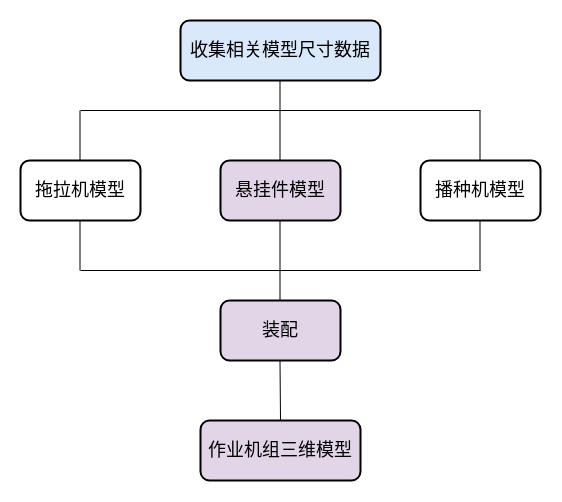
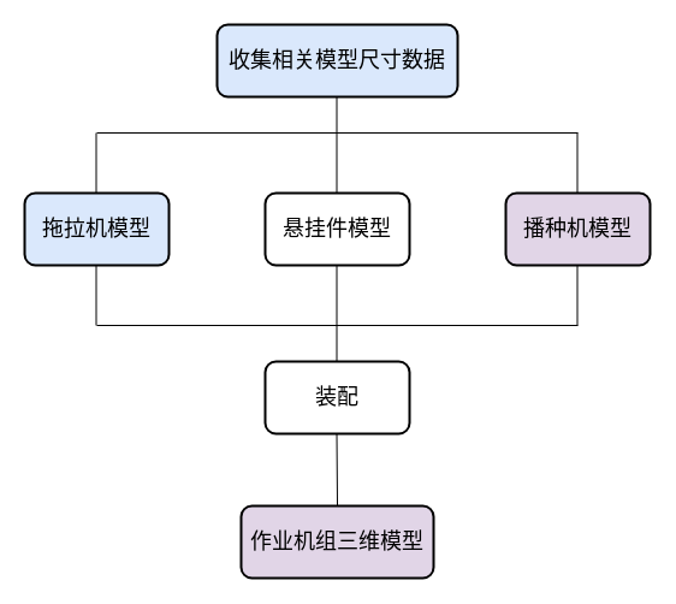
- <mxCell id="4" value="拖拉机模型" style="whiteSpace=wrap;html=1;rounded=1;fontSize=18;strokeWidth=2;" vertex="1" parent="1"><mxGeometry x="20" y="160" width="120" height="60" as="geometry" /></mxCell>
+ <mxCell id="4" value="拖拉机模型" style="whiteSpace=wrap;html=1;rounded=1;fontSize=18;strokeWidth=2;fillColor=#dae8fc;" vertex="1" parent="1"><mxGeometry x="20" y="160" width="120" height="60" as="geometry" /></mxCell>
- <mxCell id="3" value="悬挂件模型" style="whiteSpace=wrap;html=1;rounded=1;fontSize=18;strokeWidth=2;fillColor=#e1d5e7;" vertex="1" parent="1"><mxGeometry x="220" y="160" width="120" height="60" as="geometry" /></mxCell>
+ <mxCell id="3" value="悬挂件模型" style="whiteSpace=wrap;html=1;rounded=1;fontSize=18;strokeWidth=2;" vertex="1" parent="1"><mxGeometry x="220" y="160" width="120" height="60" as="geometry" /></mxCell>
- <mxCell id="5" value="播种机模型" style="whiteSpace=wrap;html=1;rounded=1;fontSize=18;strokeWidth=2;" vertex="1" parent="1"><mxGeometry x="420" y="160" width="120" height="60" as="geometry" /></mxCell>
+ <mxCell id="5" value="播种机模型" style="whiteSpace=wrap;html=1;rounded=1;fontSize=18;strokeWidth=2;fillColor=#e1d5e7;" vertex="1" parent="1"><mxGeometry x="420" y="160" width="120" height="60" as="geometry" /></mxCell>
- <mxCell id="6" value="装配" style="whiteSpace=wrap;html=1;rounded=1;fontSize=18;strokeWidth=2;fillColor=#e1d5e7;" vertex="1" parent="1"><mxGeometry x="220" y="300" width="120" height="60" as="geometry" /></mxCell>
+ <mxCell id="6" value="装配" style="whiteSpace=wrap;html=1;rounded=1;fontSize=18;strokeWidth=2;" vertex="1" parent="1"><mxGeometry x="220" y="300" width="120" height="60" as="geometry" /></mxCell>
